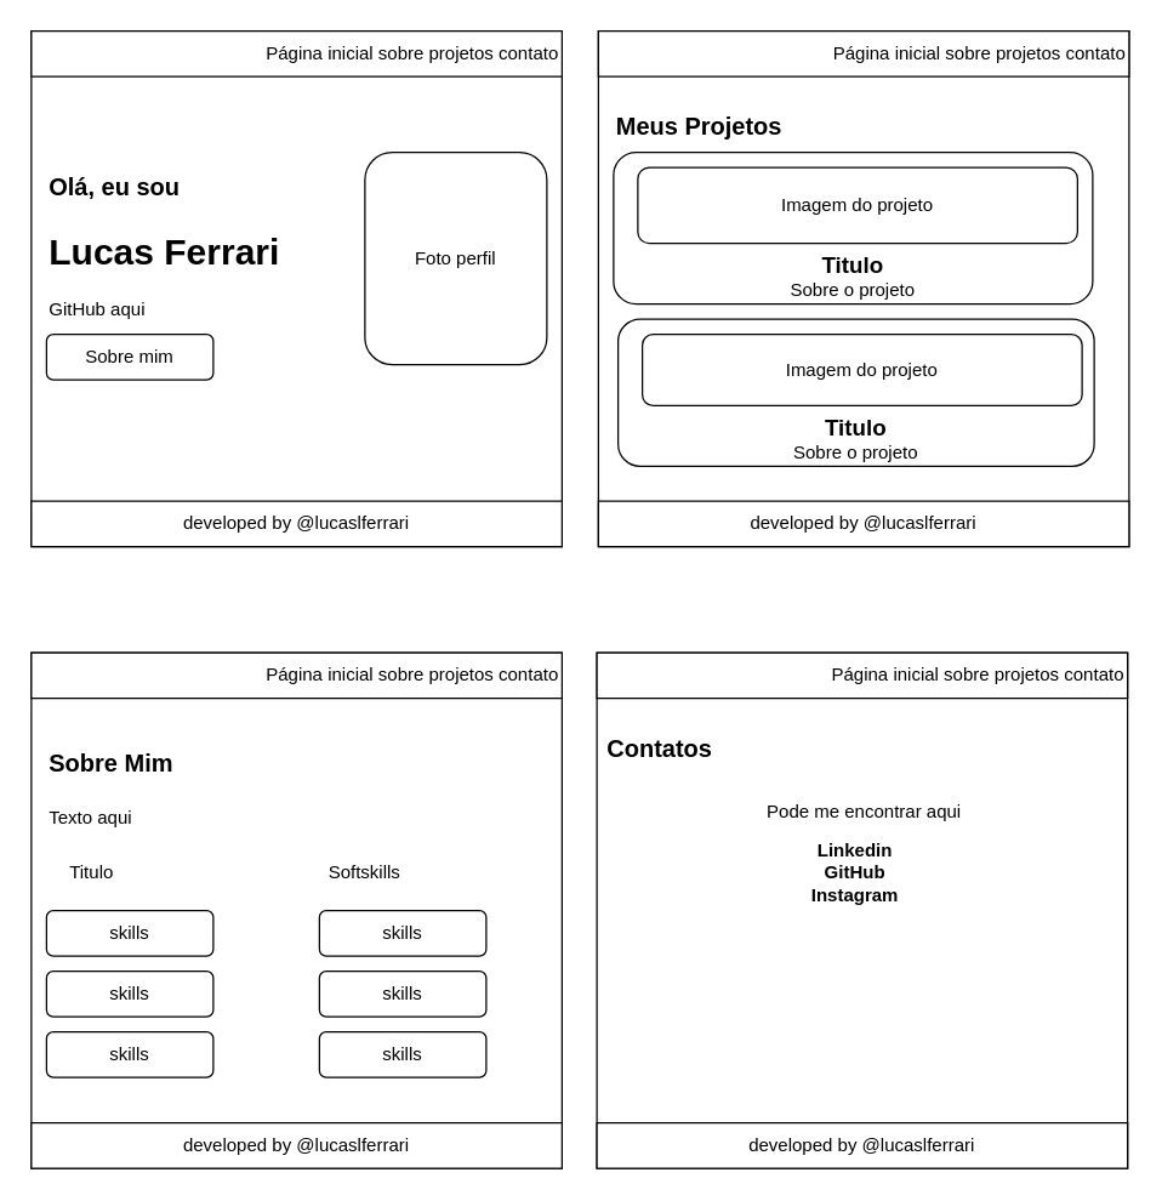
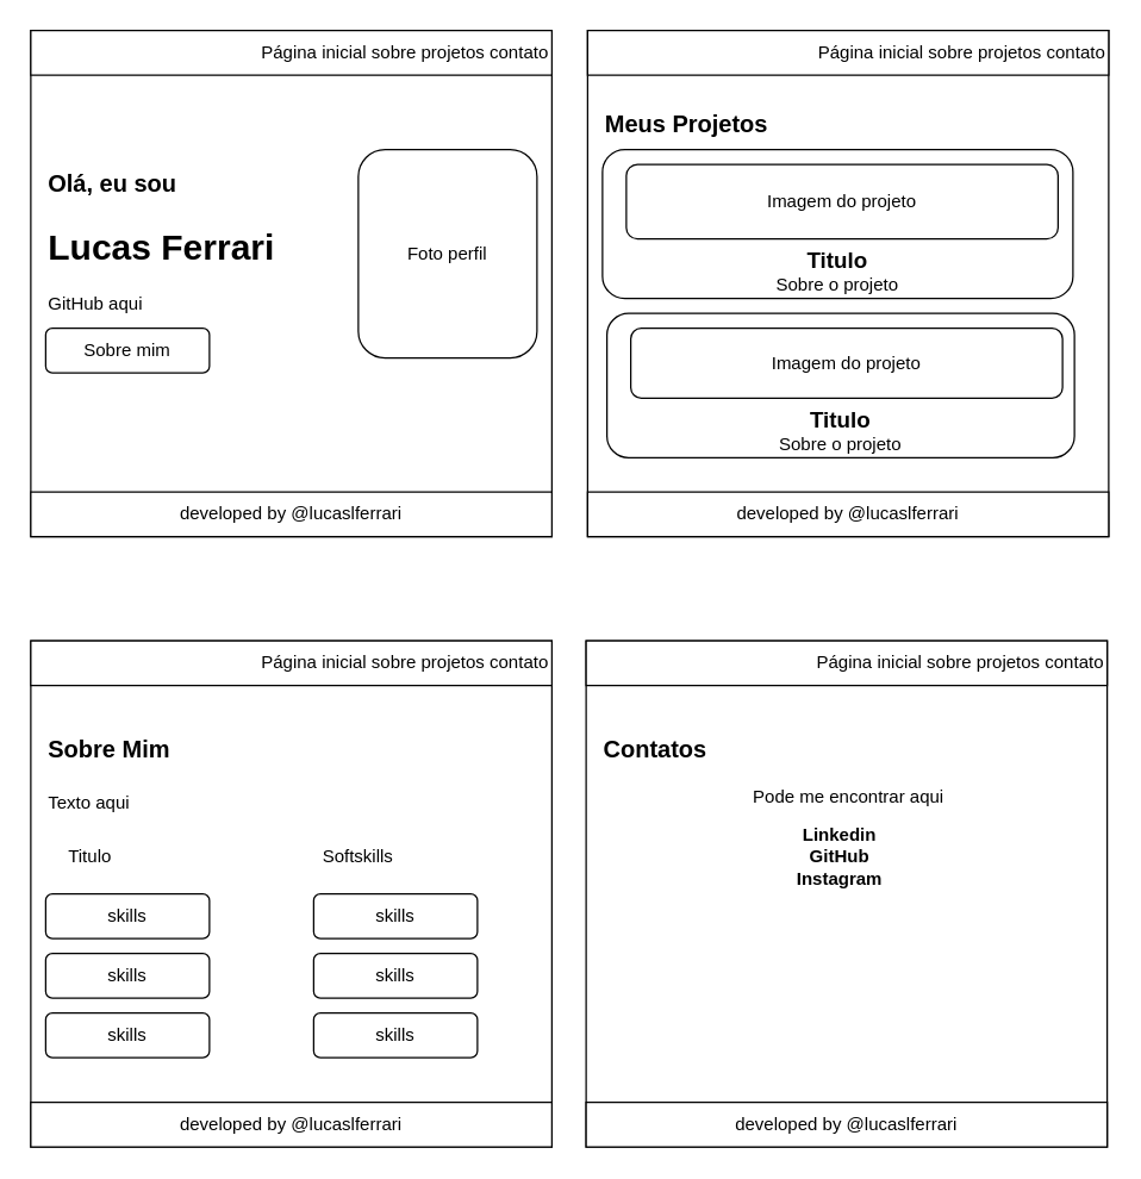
- <mxCell id="31" value="&lt;h1 style=&quot;margin-top: 0px;&quot;&gt;&lt;span style=&quot;font-size: 16px;&quot;&gt;Contatos&lt;/span&gt;&lt;/h1&gt;" style="text;html=1;whiteSpace=wrap;overflow=hidden;rounded=0;" vertex="1" parent="1"><mxGeometry x="398" y="470" width="180" height="40" as="geometry" /></mxCell>
+ <mxCell id="31" value="&lt;h1 style=&quot;margin-top: 0px;&quot;&gt;&lt;span style=&quot;font-size: 16px;&quot;&gt;Contatos&lt;/span&gt;&lt;/h1&gt;" style="text;html=1;whiteSpace=wrap;overflow=hidden;rounded=0;" vertex="1" parent="1"><mxGeometry x="403" y="480" width="180" height="40" as="geometry" /></mxCell>
